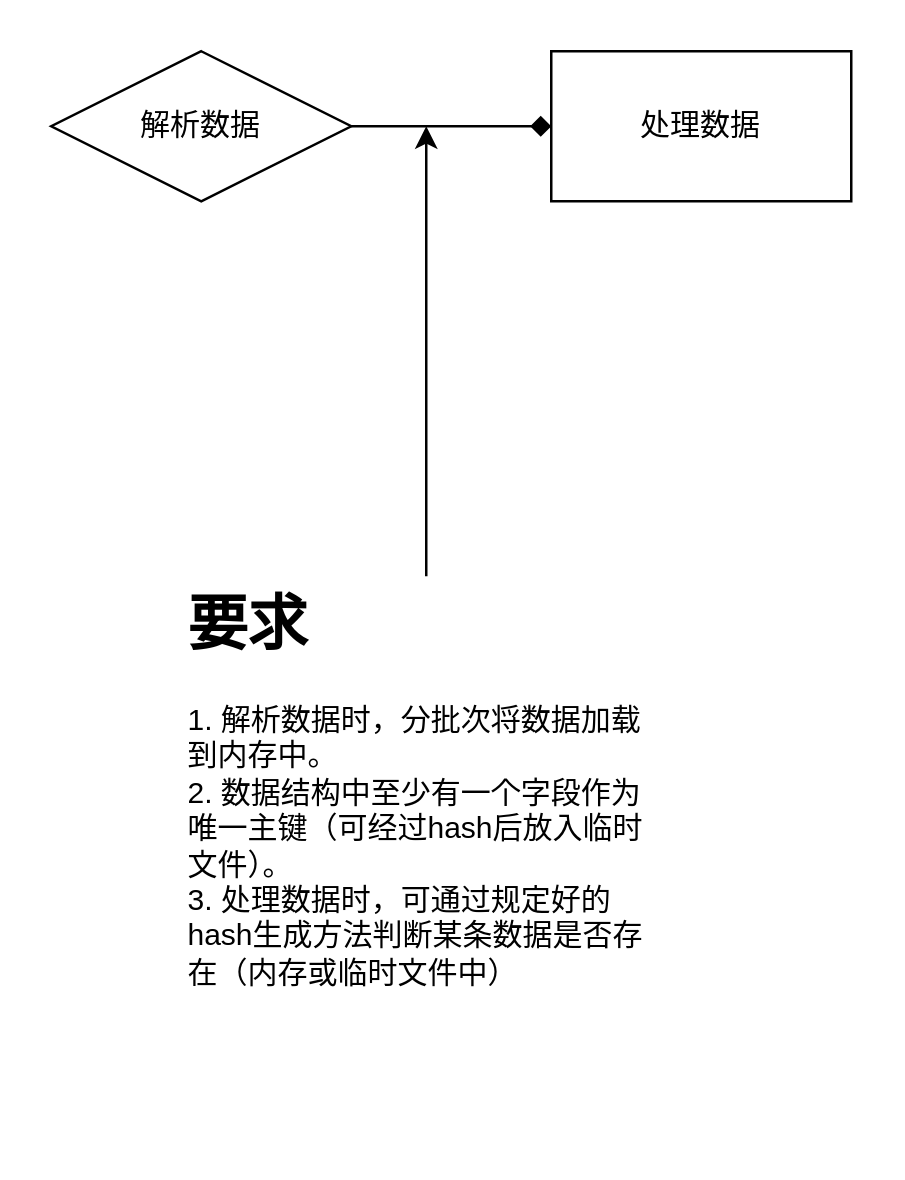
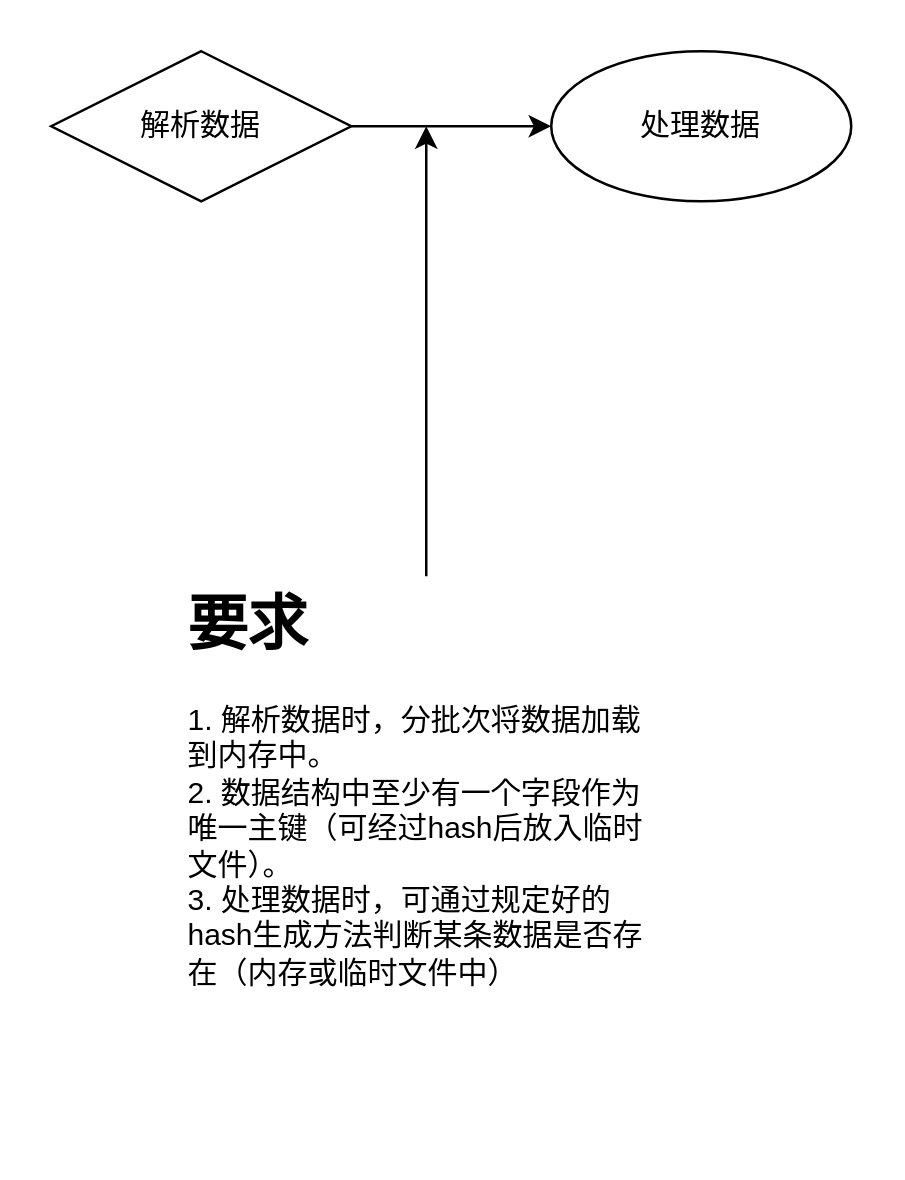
- <mxCell id="2" style="edgeStyle=none;html=1;exitX=1;exitY=0.5;exitDx=0;exitDy=0;entryX=0;entryY=0.5;entryDx=0;entryDy=0;endArrow=diamond;" edge="1" parent="1" source="3" target="4"><mxGeometry relative="1" as="geometry" /></mxCell>
+ <mxCell id="2" style="edgeStyle=none;html=1;exitX=1;exitY=0.5;exitDx=0;exitDy=0;entryX=0;entryY=0.5;entryDx=0;entryDy=0;" edge="1" parent="1" source="3" target="4"><mxGeometry relative="1" as="geometry" /></mxCell>
- <mxCell id="4" value="处理数据" style="rounded=0;whiteSpace=wrap;html=1;" vertex="1" parent="1"><mxGeometry x="220" y="20" width="120" height="60" as="geometry" /></mxCell>
+ <mxCell id="4" value="处理数据" style="ellipse;whiteSpace=wrap;html=1;" vertex="1" parent="1"><mxGeometry x="220" y="20" width="120" height="60" as="geometry" /></mxCell>
